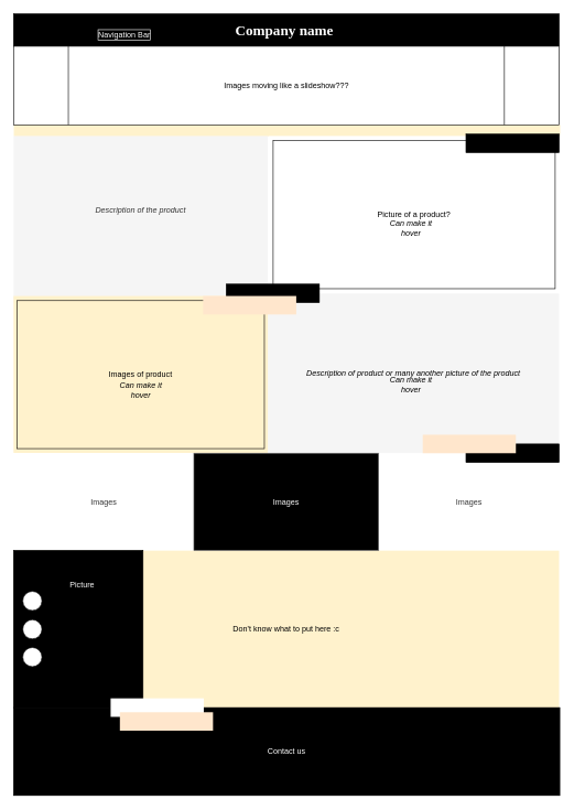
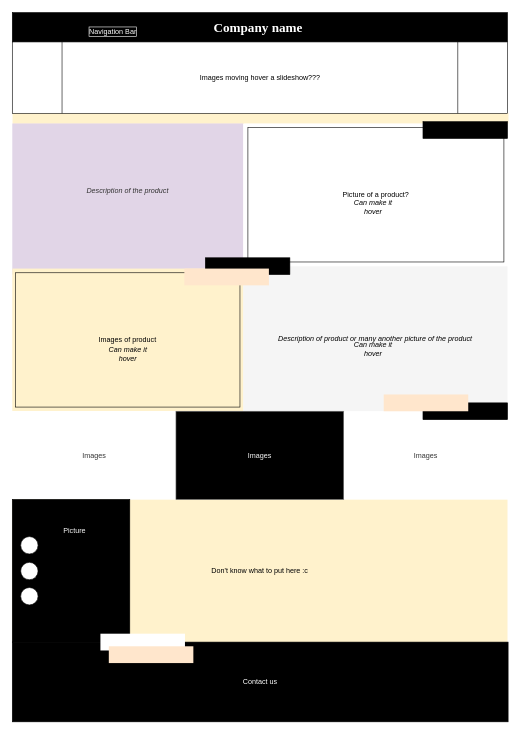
- <mxCell id="5" value="Images moving like a slideshow???&lt;br&gt;" style="shape=process;whiteSpace=wrap;html=1;backgroundOutline=1;fillColor=#FFFFFF;" vertex="1" parent="1"><mxGeometry y="69" width="826" height="119" as="geometry" x="20" /></mxCell>
+ <mxCell id="5" value="Images moving hover a slideshow???&lt;br&gt;" style="shape=process;whiteSpace=wrap;html=1;backgroundOutline=1;fillColor=#FFFFFF;" vertex="1" parent="1"><mxGeometry y="69" width="826" height="119" as="geometry" x="20" /></mxCell>
- <mxCell id="6" value="Description of the product&lt;br&gt;&lt;br&gt;&lt;br&gt;" style="rounded=0;whiteSpace=wrap;html=1;fontColor=#333333;strokeColor=none;fillColor=#F5F5F5;fontStyle=2" vertex="1" parent="1"><mxGeometry y="205" width="385" height="252" as="geometry" x="20" /></mxCell>
+ <mxCell id="6" value="Description of the product&lt;br&gt;&lt;br&gt;&lt;br&gt;" style="rounded=0;whiteSpace=wrap;html=1;fontColor=#333333;strokeColor=none;fillColor=#e1d5e7;fontStyle=2;" vertex="1" parent="1"><mxGeometry y="205" width="385" height="252" as="geometry" x="20" /></mxCell>
